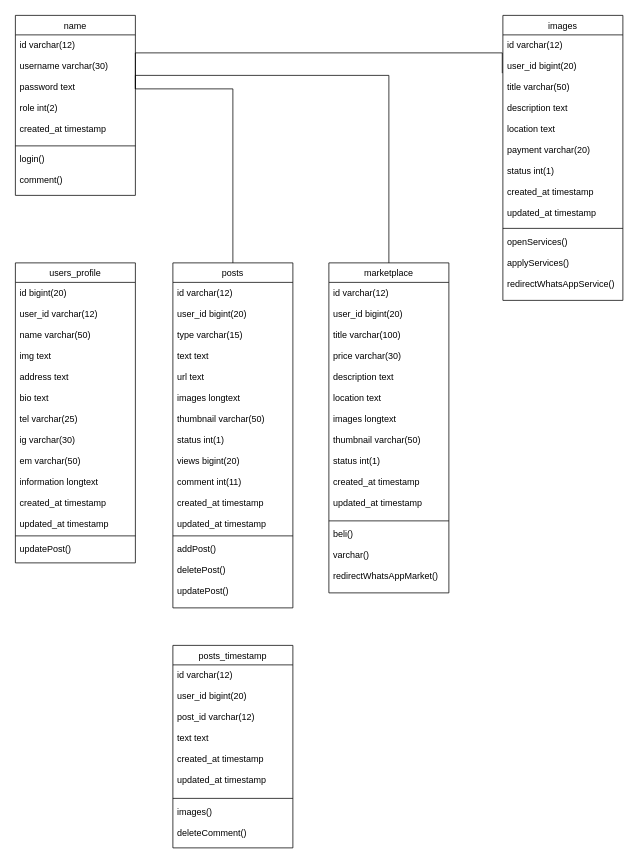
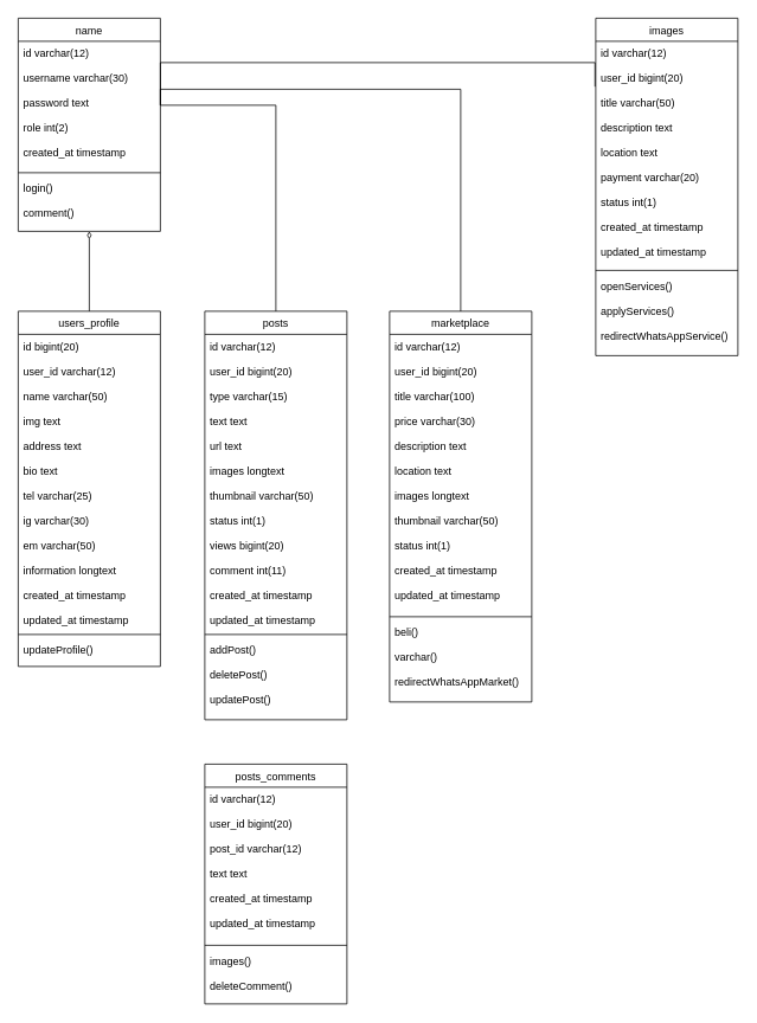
+ <mxCell id="18" style="edgeStyle=orthogonalEdgeStyle;rounded=0;orthogonalLoop=1;jettySize=auto;html=1;exitX=0.5;exitY=0;exitDx=0;exitDy=0;entryX=0.5;entryY=1;entryDx=0;entryDy=0;endArrow=diamondThin;endFill=0;" edge="1" parent="1" source="19" target="2"><mxGeometry relative="1" as="geometry" /></mxCell>
- <mxCell id="22" value="updatePost()" style="text;align=left;verticalAlign=top;spacingLeft=4;spacingRight=4;overflow=hidden;rotatable=0;points=[[0,0.5],[1,0.5]];portConstraint=eastwest;" vertex="1" parent="19"><mxGeometry y="368" width="160" height="32" as="geometry" /></mxCell>
+ <mxCell id="22" value="updateProfile()" style="text;align=left;verticalAlign=top;spacingLeft=4;spacingRight=4;overflow=hidden;rotatable=0;points=[[0,0.5],[1,0.5]];portConstraint=eastwest;" vertex="1" parent="19"><mxGeometry y="368" width="160" height="32" as="geometry" /></mxCell>
- <mxCell id="23" value="posts_timestamp" style="swimlane;fontStyle=0;align=center;verticalAlign=top;childLayout=stackLayout;horizontal=1;startSize=26;horizontalStack=0;resizeParent=1;resizeLast=0;collapsible=1;marginBottom=0;rounded=0;shadow=0;strokeWidth=1;" vertex="1" parent="1"><mxGeometry x="230" y="860" width="160" height="270" as="geometry"><mxRectangle x="230" y="140" width="160" height="26" as="alternateBounds" /></mxGeometry></mxCell>
+ <mxCell id="23" value="posts_comments" style="swimlane;fontStyle=0;align=center;verticalAlign=top;childLayout=stackLayout;horizontal=1;startSize=26;horizontalStack=0;resizeParent=1;resizeLast=0;collapsible=1;marginBottom=0;rounded=0;shadow=0;strokeWidth=1;" vertex="1" parent="1"><mxGeometry x="230" y="860" width="160" height="270" as="geometry"><mxRectangle x="230" y="140" width="160" height="26" as="alternateBounds" /></mxGeometry></mxCell>
